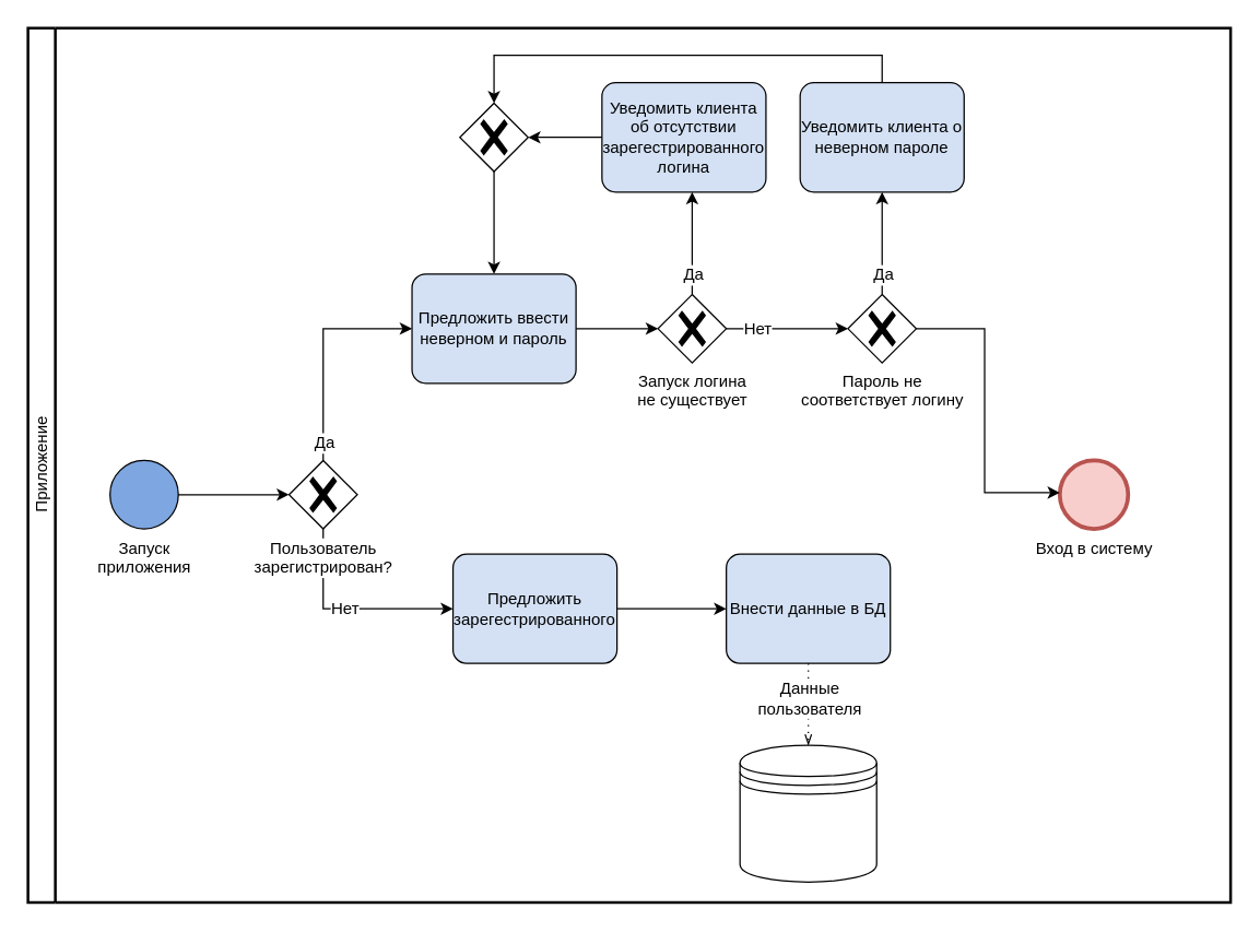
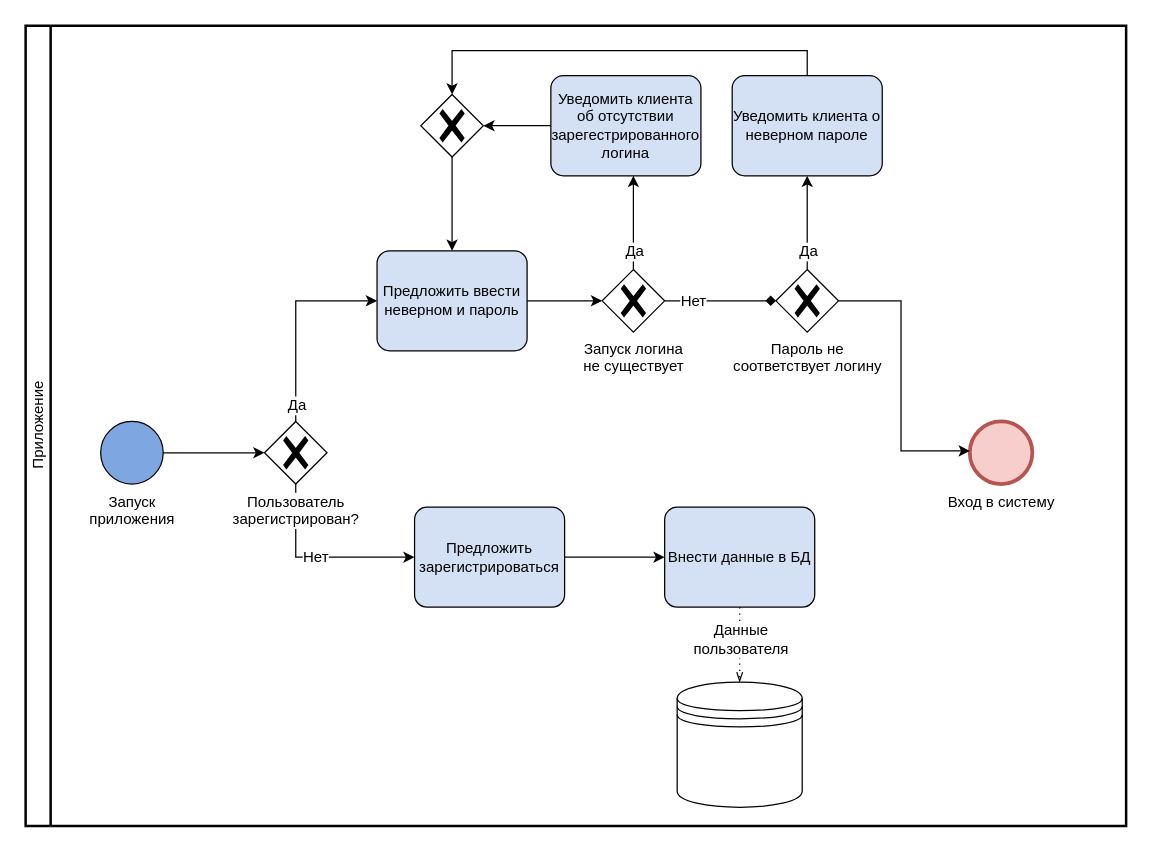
- <mxCell id="29" style="edgeStyle=orthogonalEdgeStyle;rounded=0;orthogonalLoop=1;jettySize=auto;html=1;labelBackgroundColor=none;labelBorderColor=none;fontSize=12;fontColor=default;" parent="2" source="19" target="28" edge="1"><mxGeometry relative="1" as="geometry"><mxPoint x="640" y="220" as="targetPoint" /></mxGeometry></mxCell>
+ <mxCell id="29" style="edgeStyle=orthogonalEdgeStyle;rounded=0;orthogonalLoop=1;jettySize=auto;html=1;labelBackgroundColor=none;labelBorderColor=none;fontSize=12;fontColor=default;endArrow=diamond;" parent="2" source="19" target="28" edge="1"><mxGeometry relative="1" as="geometry"><mxPoint x="640" y="220" as="targetPoint" /></mxGeometry></mxCell>
- <mxCell id="7" value="Предложить зарегестрированного" style="points=[[0.25,0,0],[0.5,0,0],[0.75,0,0],[1,0.25,0],[1,0.5,0],[1,0.75,0],[0.75,1,0],[0.5,1,0],[0.25,1,0],[0,0.75,0],[0,0.5,0],[0,0.25,0]];shape=mxgraph.bpmn.task;whiteSpace=wrap;rectStyle=rounded;size=10;taskMarker=abstract;fillColor=#D4E1F5;strokeColor=#000000;" parent="2" vertex="1"><mxGeometry x="311" y="385" width="120" height="80" as="geometry" /></mxCell>
+ <mxCell id="7" value="Предложить зарегистрироваться" style="points=[[0.25,0,0],[0.5,0,0],[0.75,0,0],[1,0.25,0],[1,0.5,0],[1,0.75,0],[0.75,1,0],[0.5,1,0],[0.25,1,0],[0,0.75,0],[0,0.5,0],[0,0.25,0]];shape=mxgraph.bpmn.task;whiteSpace=wrap;rectStyle=rounded;size=10;taskMarker=abstract;fillColor=#D4E1F5;strokeColor=#000000;" parent="2" vertex="1"><mxGeometry x="311" y="385" width="120" height="80" as="geometry" /></mxCell>
